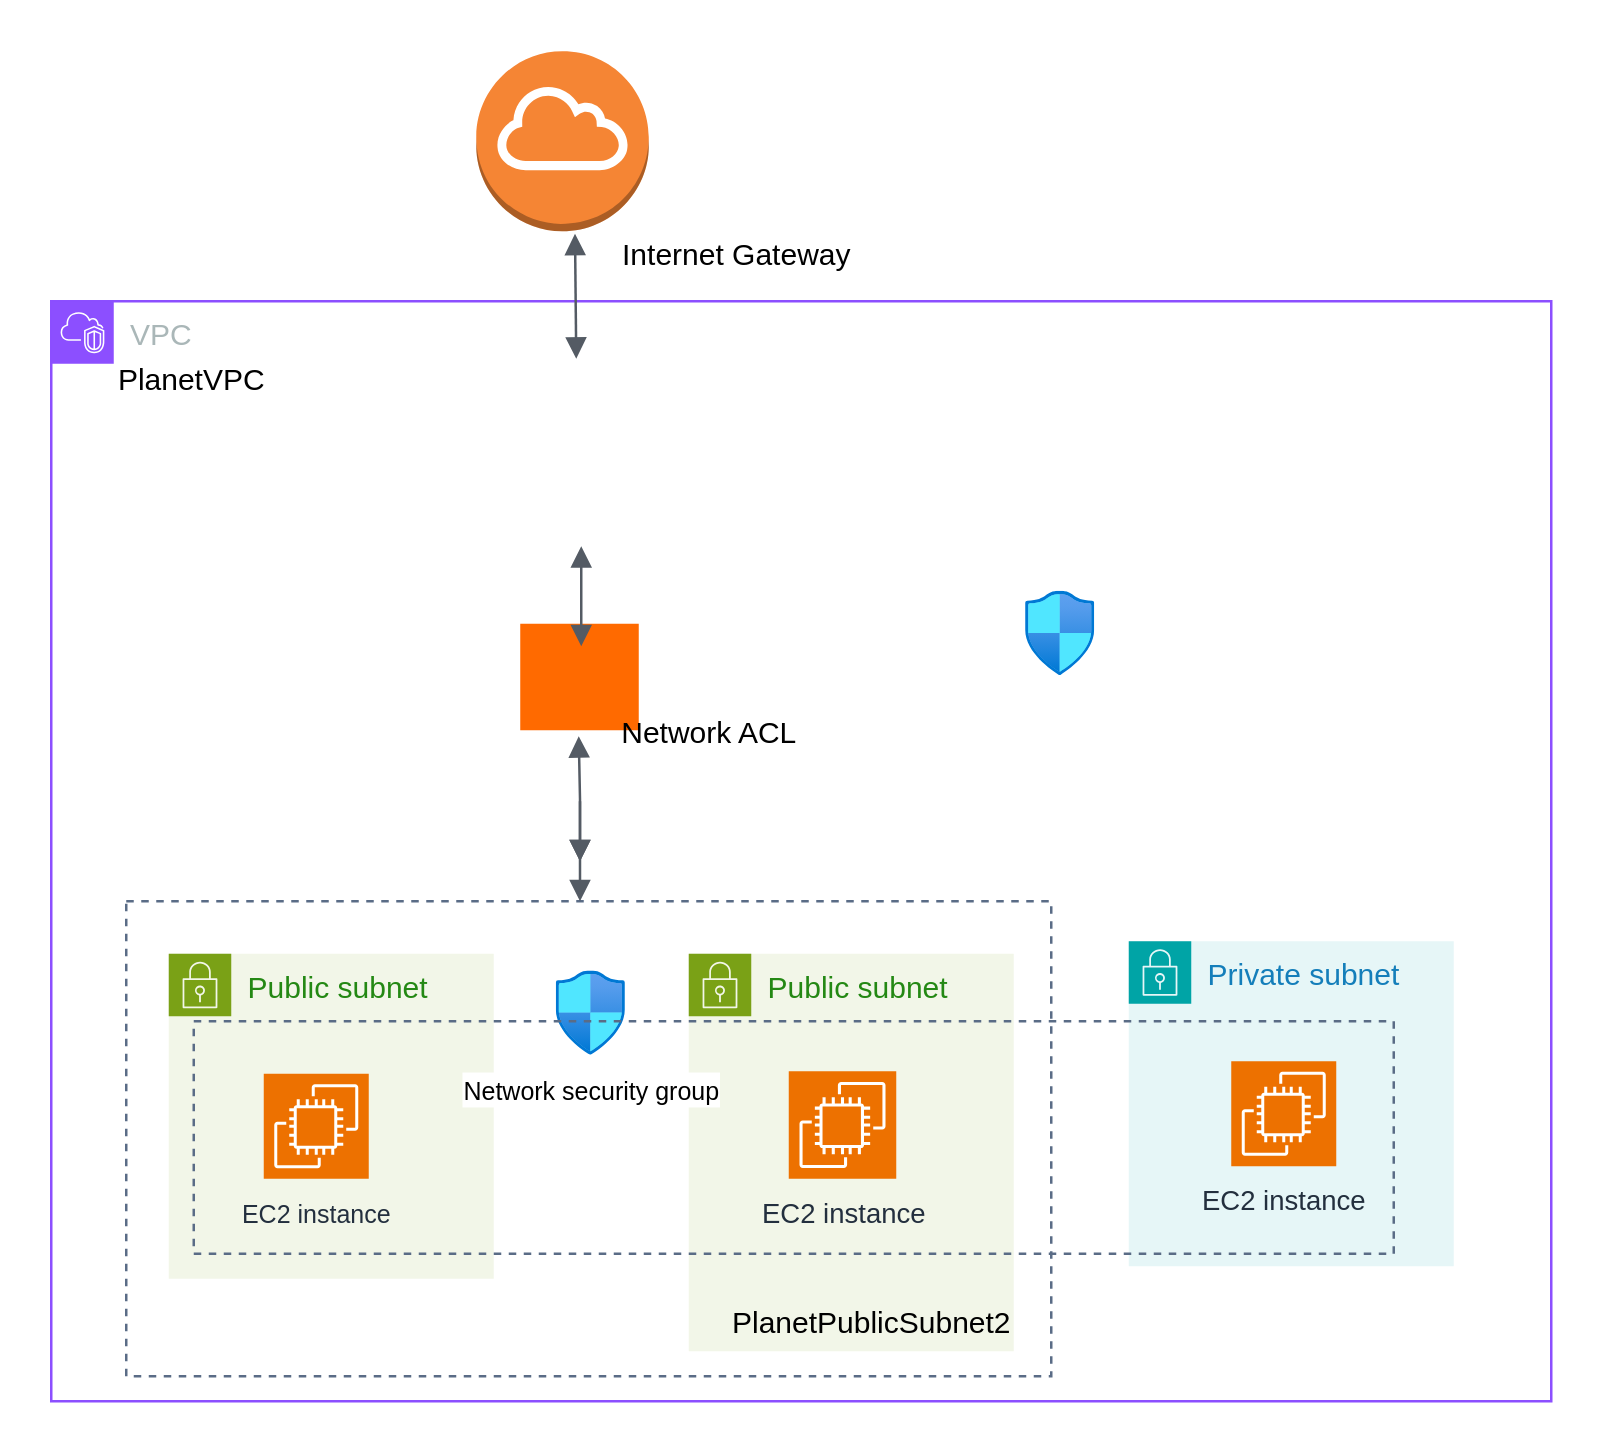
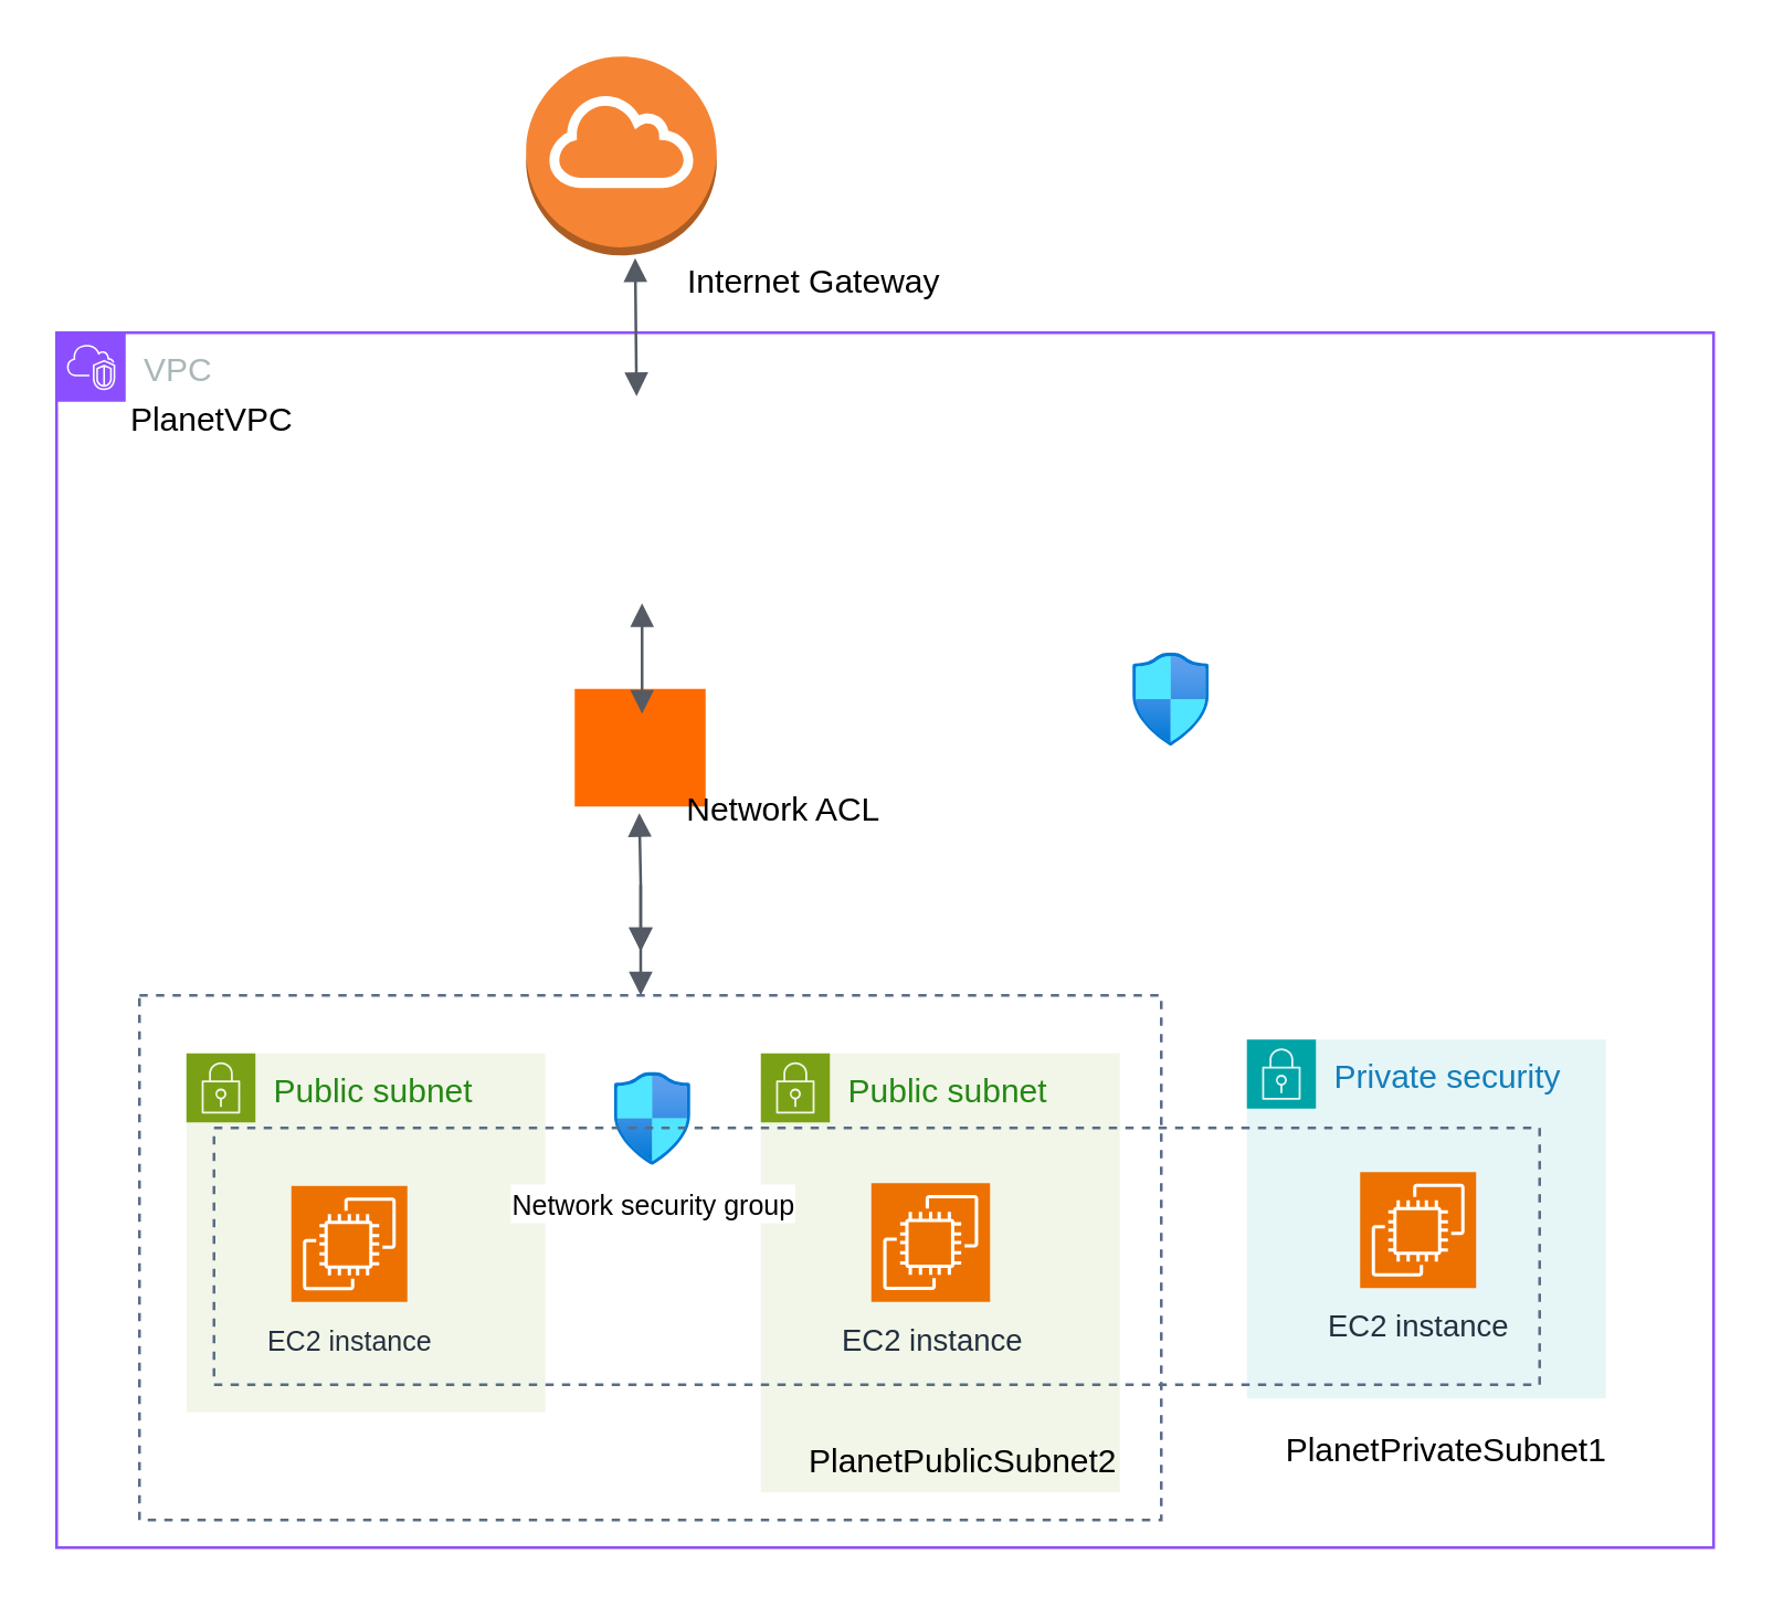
- <mxCell id="8" value="Private subnet" style="points=[[0,0],[0.25,0],[0.5,0],[0.75,0],[1,0],[1,0.25],[1,0.5],[1,0.75],[1,1],[0.75,1],[0.5,1],[0.25,1],[0,1],[0,0.75],[0,0.5],[0,0.25]];outlineConnect=0;gradientColor=none;html=1;whiteSpace=wrap;fontSize=12;fontStyle=0;container=1;pointerEvents=0;collapsible=0;recursiveResize=0;shape=mxgraph.aws4.group;grIcon=mxgraph.aws4.group_security_group;grStroke=0;strokeColor=#00A4A6;fillColor=#E6F6F7;verticalAlign=top;align=left;spacingLeft=30;fontColor=#147EBA;dashed=0;" vertex="1" parent="2"><mxGeometry x="431" y="256" width="130" height="130" as="geometry" /></mxCell>
+ <mxCell id="8" value="Private security" style="points=[[0,0],[0.25,0],[0.5,0],[0.75,0],[1,0],[1,0.25],[1,0.5],[1,0.75],[1,1],[0.75,1],[0.5,1],[0.25,1],[0,1],[0,0.75],[0,0.5],[0,0.25]];outlineConnect=0;gradientColor=none;html=1;whiteSpace=wrap;fontSize=12;fontStyle=0;container=1;pointerEvents=0;collapsible=0;recursiveResize=0;shape=mxgraph.aws4.group;grIcon=mxgraph.aws4.group_security_group;grStroke=0;strokeColor=#00A4A6;fillColor=#E6F6F7;verticalAlign=top;align=left;spacingLeft=30;fontColor=#147EBA;dashed=0;" vertex="1" parent="2"><mxGeometry x="431" y="256" width="130" height="130" as="geometry" /></mxCell>
+ <mxCell id="19" value="PlanetPrivateSubnet1" style="text;html=1;align=center;verticalAlign=middle;resizable=0;points=[];autosize=1;strokeColor=none;fillColor=none;" vertex="1" parent="1"><mxGeometry x="453" y="510" width="140" height="30" as="geometry" /></mxCell>
